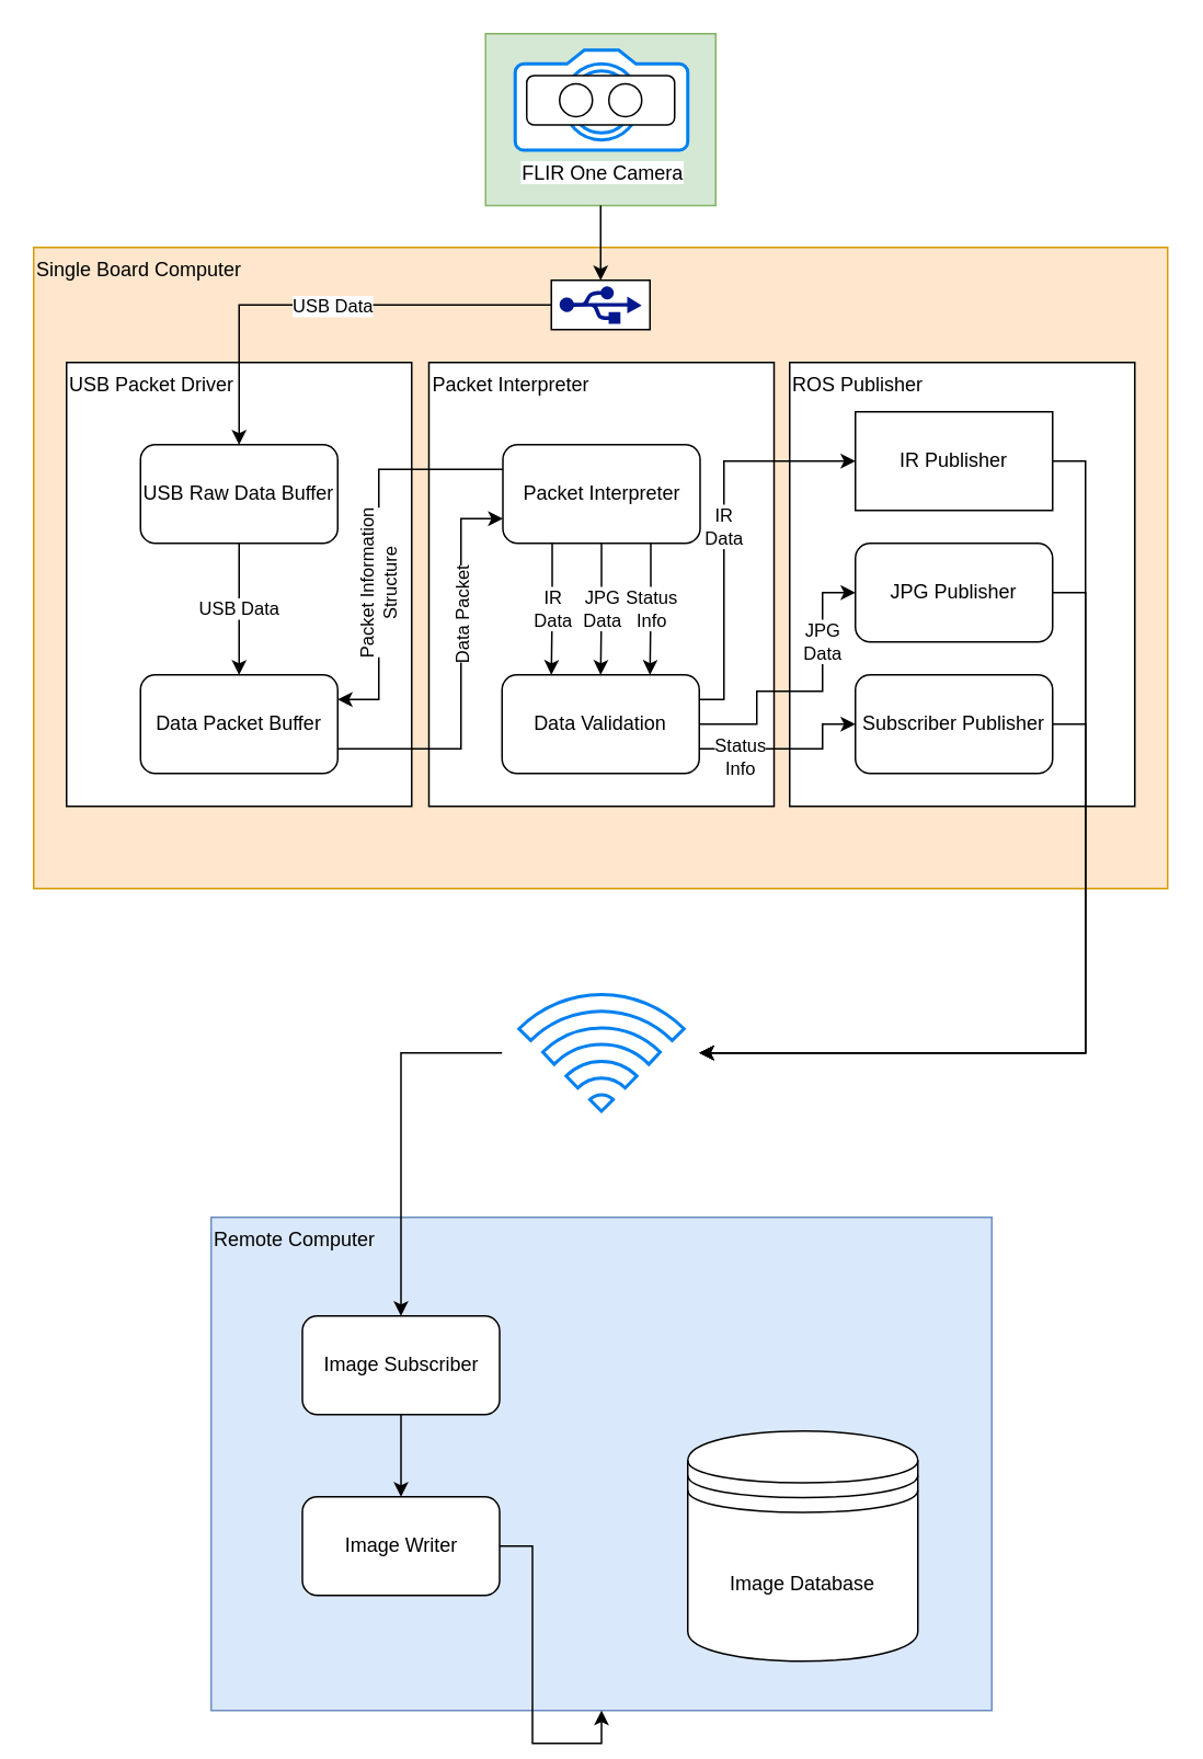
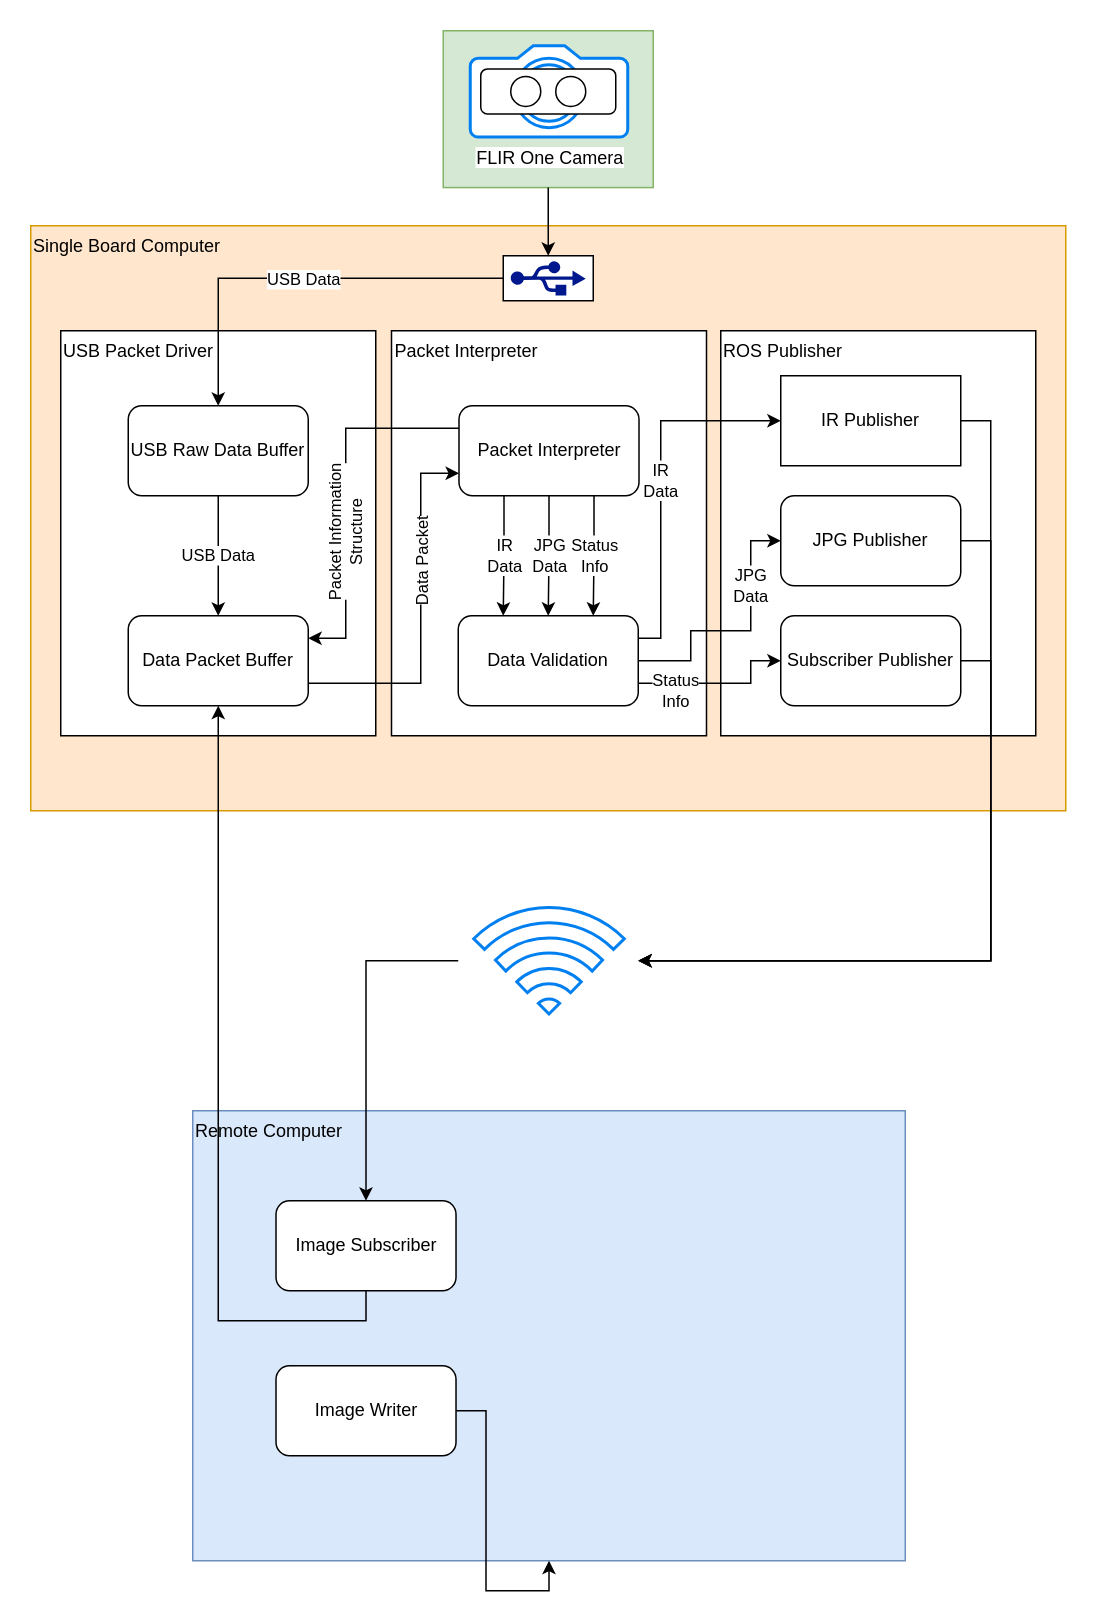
- <mxCell id="41" style="edgeStyle=orthogonalEdgeStyle;rounded=0;orthogonalLoop=1;jettySize=auto;html=1;exitX=0.5;exitY=1;exitDx=0;exitDy=0;" edge="1" parent="1" source="42" target="44"><mxGeometry relative="1" as="geometry" /></mxCell>
+ <mxCell id="41" style="edgeStyle=orthogonalEdgeStyle;rounded=0;orthogonalLoop=1;jettySize=auto;html=1;exitX=0.5;exitY=1;exitDx=0;exitDy=0;" edge="1" parent="1" source="42" target="17"><mxGeometry relative="1" as="geometry" /></mxCell>
- <mxCell id="45" value="Image Database" style="shape=datastore;whiteSpace=wrap;html=1;align=center;" vertex="1" parent="1"><mxGeometry x="418" y="870" width="140" height="140" as="geometry" /></mxCell>
